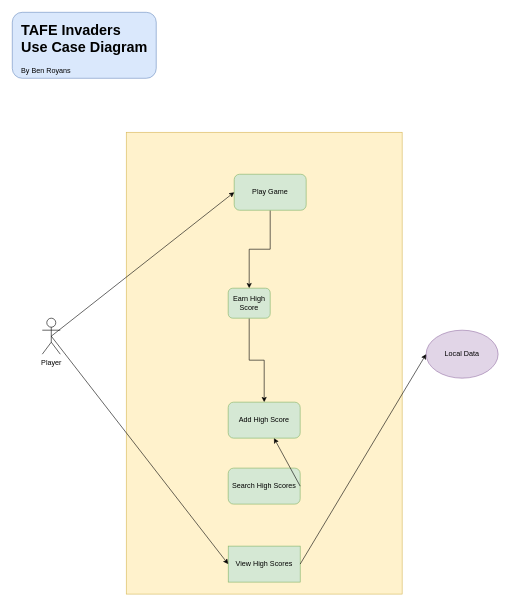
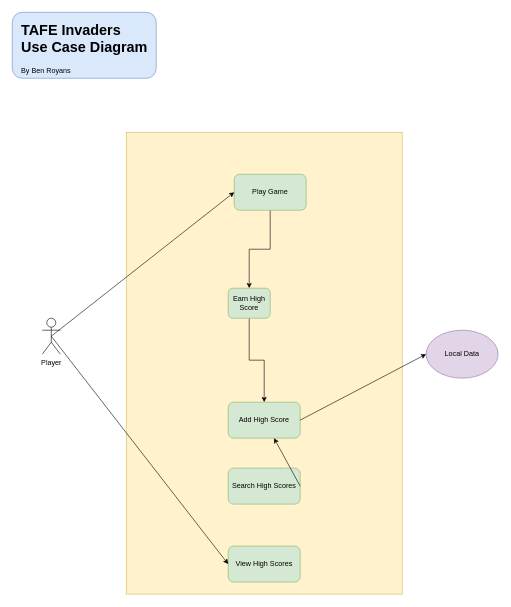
+ <mxCell id="14" value="" style="endArrow=classic;html=1;exitX=1;exitY=0.5;exitDx=0;exitDy=0;entryX=0;entryY=0.5;entryDx=0;entryDy=0;" edge="1" parent="1" source="13" target="11"><mxGeometry width="50" height="50" relative="1" as="geometry"><mxPoint x="470" y="480" as="sourcePoint" /><mxPoint x="710" y="360" as="targetPoint" /></mxGeometry></mxCell>
- <mxCell id="12" value="" style="endArrow=classic;html=1;exitX=1;exitY=0.5;exitDx=0;exitDy=0;entryX=0;entryY=0.5;entryDx=0;entryDy=0;" edge="1" parent="1" source="6" target="11"><mxGeometry width="50" height="50" relative="1" as="geometry"><mxPoint x="620" y="570" as="sourcePoint" /><mxPoint x="670" y="520" as="targetPoint" /></mxGeometry></mxCell>
- <mxCell id="6" value="View High Scores" style="whiteSpace=wrap;html=1;fillColor=#d5e8d4;strokeColor=#82b366;rounded=0;" vertex="1" parent="1"><mxGeometry x="380" y="910" width="120" height="60" as="geometry" /></mxCell>
+ <mxCell id="6" value="View High Scores" style="rounded=1;whiteSpace=wrap;html=1;fillColor=#d5e8d4;strokeColor=#82b366;" vertex="1" parent="1"><mxGeometry x="380" y="910" width="120" height="60" as="geometry" /></mxCell>
